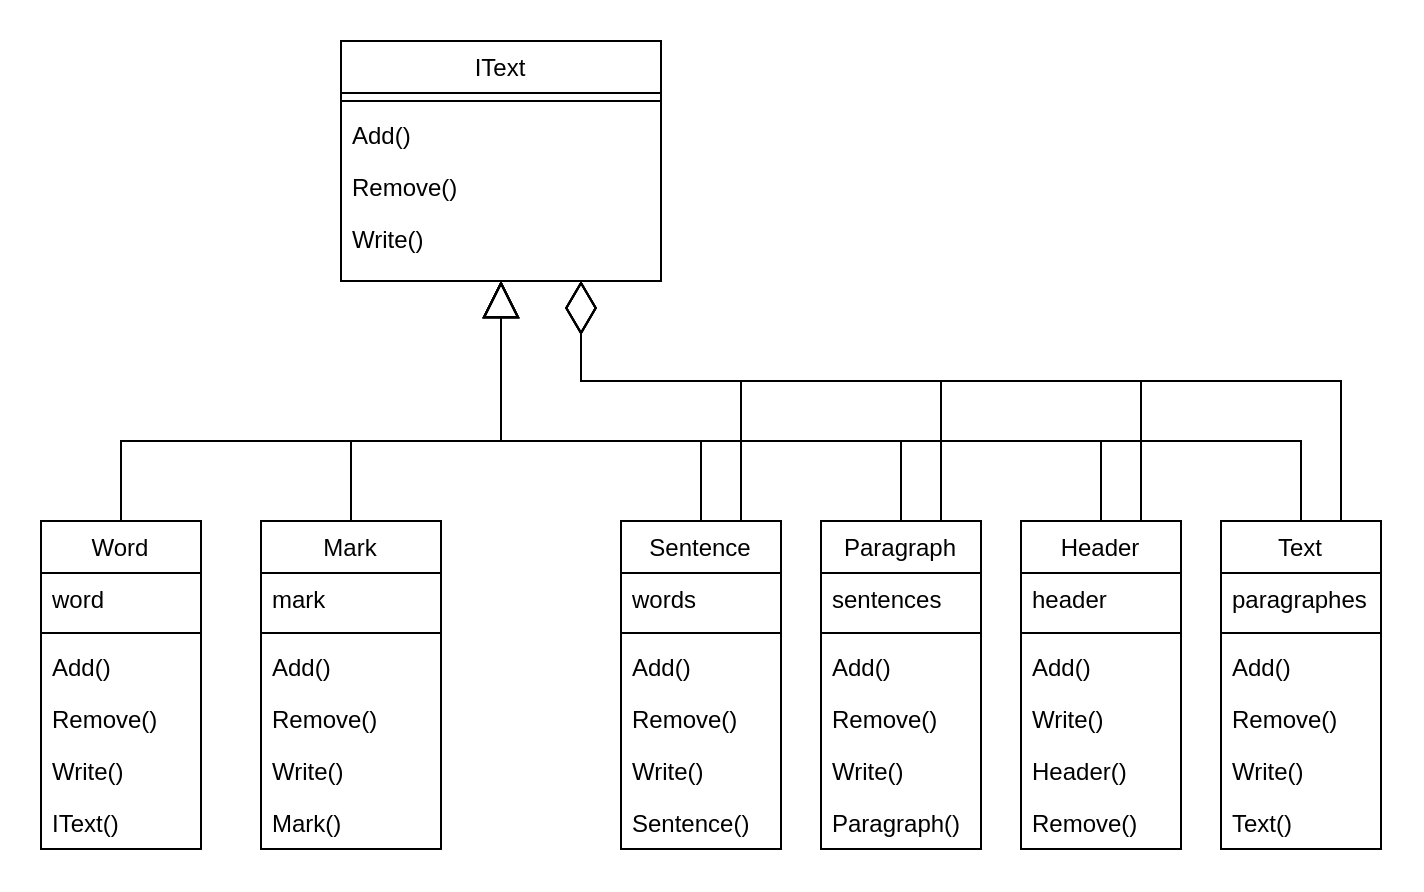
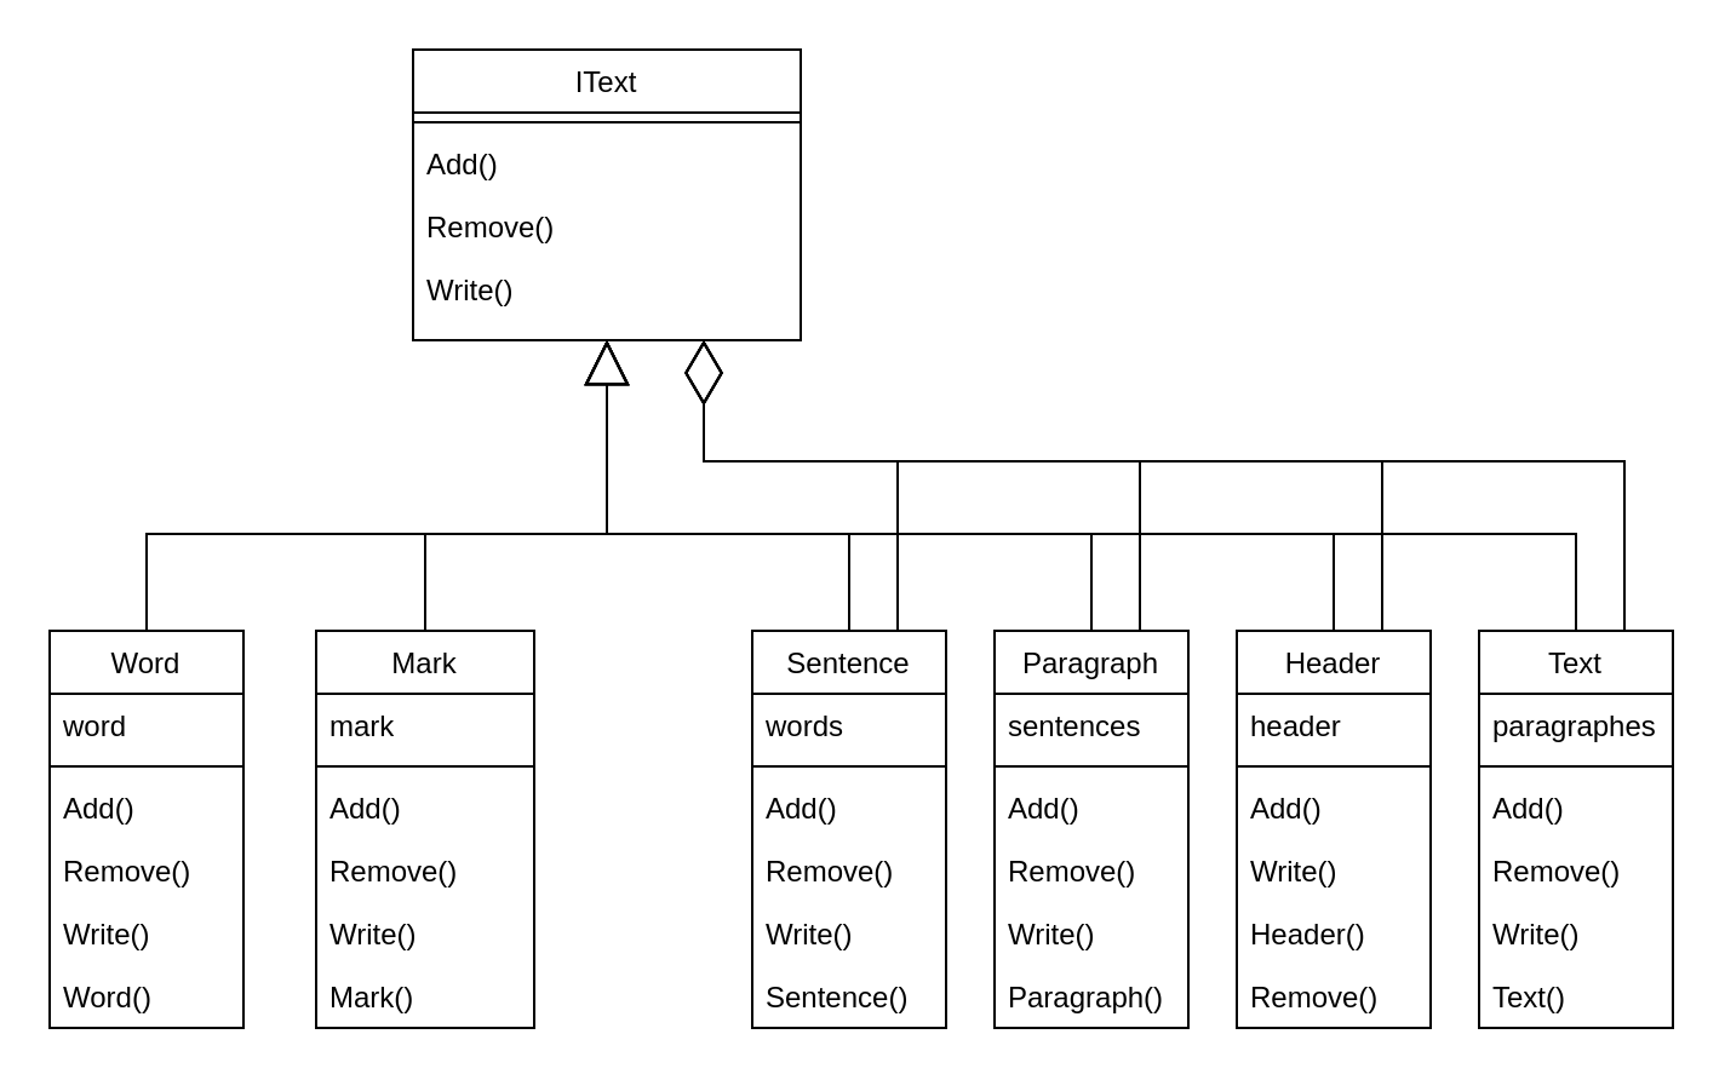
- <mxCell id="13" value="IText()" style="text;align=left;verticalAlign=top;spacingLeft=4;spacingRight=4;overflow=hidden;rotatable=0;points=[[0,0.5],[1,0.5]];portConstraint=eastwest;" vertex="1" parent="7"><mxGeometry y="138" width="80" height="26" as="geometry" /></mxCell>
+ <mxCell id="13" value="Word()" style="text;align=left;verticalAlign=top;spacingLeft=4;spacingRight=4;overflow=hidden;rotatable=0;points=[[0,0.5],[1,0.5]];portConstraint=eastwest;" vertex="1" parent="7"><mxGeometry y="138" width="80" height="26" as="geometry" /></mxCell>
